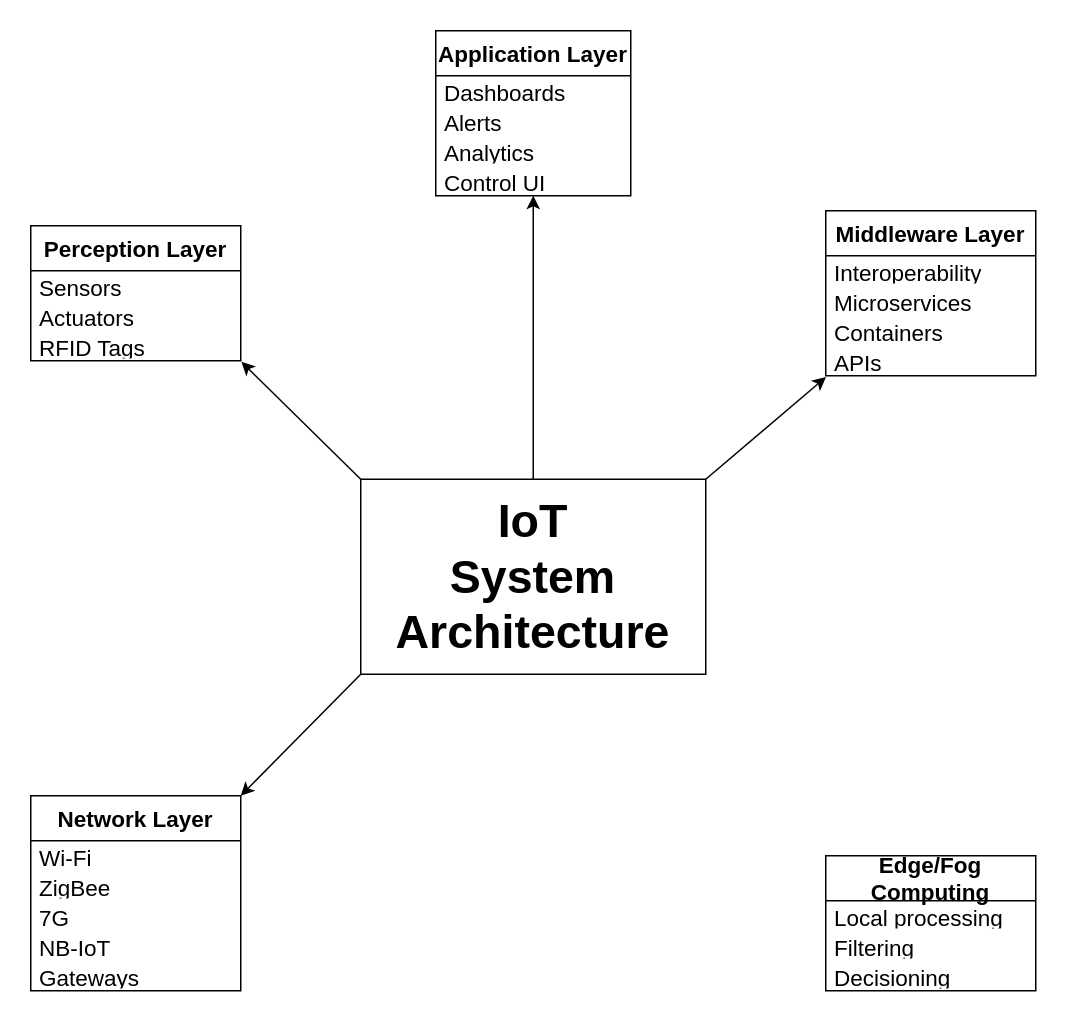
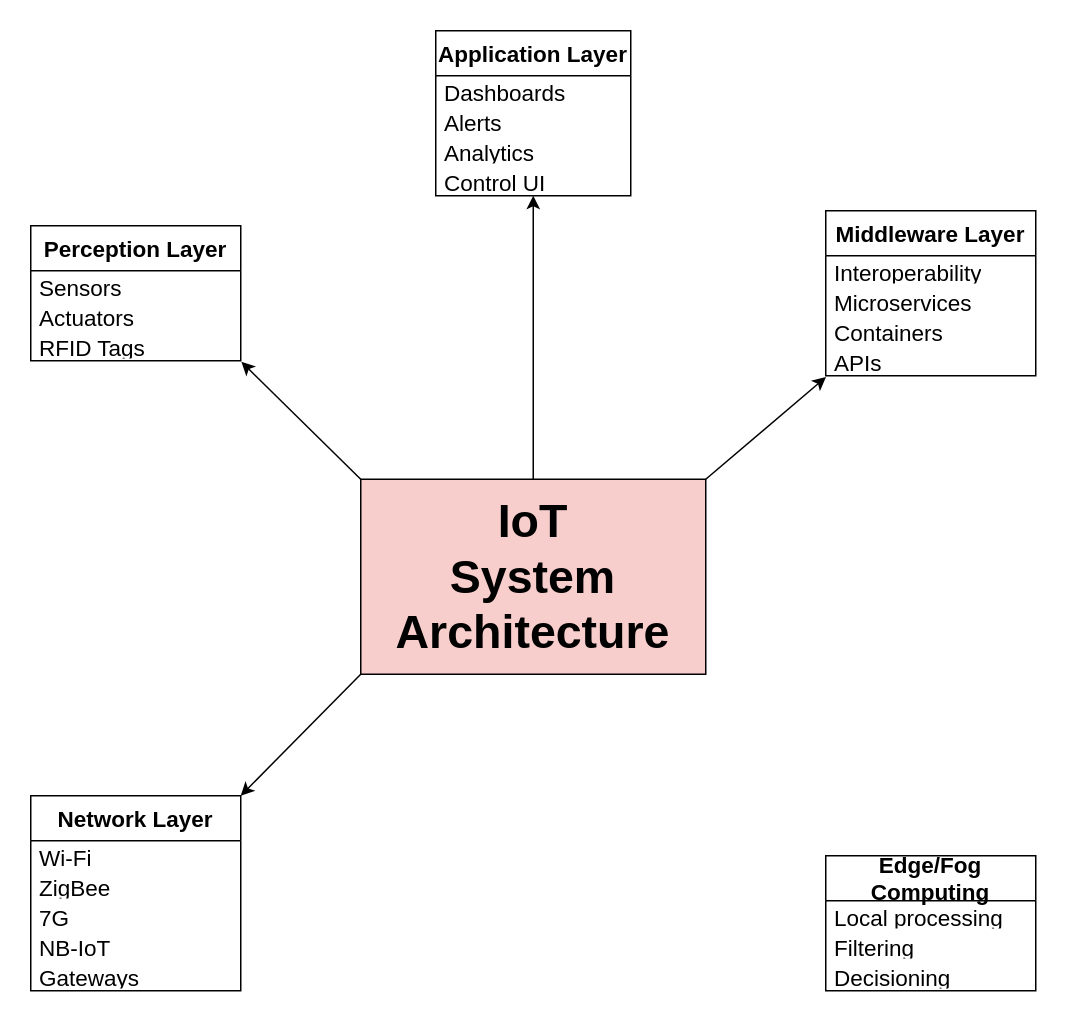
- <mxCell id="30" value="&lt;font style=&quot;font-size: 31px;&quot;&gt;&lt;b&gt;IoT&lt;/b&gt;&lt;/font&gt;&lt;div&gt;&lt;font style=&quot;font-size: 31px;&quot;&gt;&lt;b&gt;System Architecture&lt;/b&gt;&lt;/font&gt;&lt;/div&gt;" style="rounded=0;whiteSpace=wrap;html=1;" vertex="1" parent="1"><mxGeometry x="240" y="319" width="230" height="130" as="geometry" /></mxCell>
+ <mxCell id="30" value="&lt;font style=&quot;font-size: 31px;&quot;&gt;&lt;b&gt;IoT&lt;/b&gt;&lt;/font&gt;&lt;div&gt;&lt;font style=&quot;font-size: 31px;&quot;&gt;&lt;b&gt;System Architecture&lt;/b&gt;&lt;/font&gt;&lt;/div&gt;" style="rounded=0;whiteSpace=wrap;html=1;fillColor=#f8cecc;" vertex="1" parent="1"><mxGeometry x="240" y="319" width="230" height="130" as="geometry" /></mxCell>
